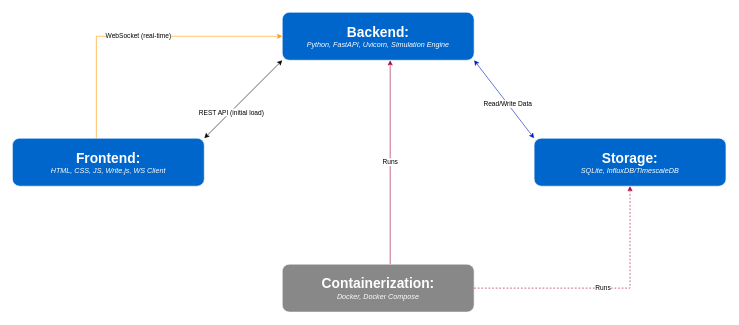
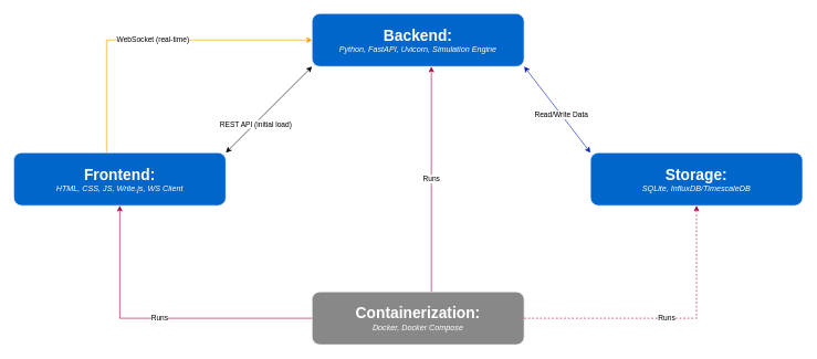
+ <mxCell id="7" value="Runs" style="edgeStyle=orthogonalEdgeStyle;rounded=0;orthogonalLoop=1;jettySize=auto;html=1;strokeColor=#A50040;endArrow=classic;fillColor=#d80073;" parent="1" source="5" target="2" edge="1"><mxGeometry relative="1" as="geometry" /></mxCell>
